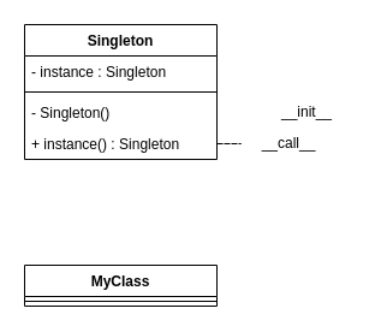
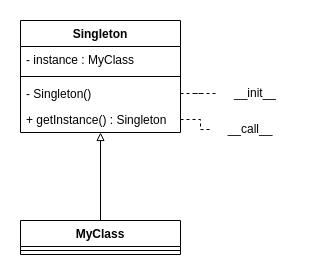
- <mxCell id="6" value="- instance : Singleton" style="text;strokeColor=none;fillColor=none;align=left;verticalAlign=top;spacingLeft=4;spacingRight=4;overflow=hidden;rotatable=0;points=[[0,0.5],[1,0.5]];portConstraint=eastwest;" vertex="1" parent="5"><mxGeometry y="26" width="160" height="26" as="geometry" /></mxCell>
+ <mxCell id="6" value="- instance : MyClass" style="text;strokeColor=none;fillColor=none;align=left;verticalAlign=top;spacingLeft=4;spacingRight=4;overflow=hidden;rotatable=0;points=[[0,0.5],[1,0.5]];portConstraint=eastwest;" vertex="1" parent="5"><mxGeometry y="26" width="160" height="26" as="geometry" /></mxCell>
+ <mxCell id="12" style="edgeStyle=orthogonalEdgeStyle;rounded=0;orthogonalLoop=1;jettySize=auto;html=1;exitX=1;exitY=0.5;exitDx=0;exitDy=0;endArrow=none;endFill=0;dashed=1;" edge="1" parent="1" source="8" target="10"><mxGeometry relative="1" as="geometry" /></mxCell>
- <mxCell id="9" value="+ instance() : Singleton&#10;" style="text;strokeColor=none;fillColor=none;align=left;verticalAlign=top;spacingLeft=4;spacingRight=4;overflow=hidden;rotatable=0;points=[[0,0.5],[1,0.5]];portConstraint=eastwest;" vertex="1" parent="5"><mxGeometry y="86" width="160" height="26" as="geometry" /></mxCell>
+ <mxCell id="9" value="+ getInstance() : Singleton&#10;" style="text;strokeColor=none;fillColor=none;align=left;verticalAlign=top;spacingLeft=4;spacingRight=4;overflow=hidden;rotatable=0;points=[[0,0.5],[1,0.5]];portConstraint=eastwest;" vertex="1" parent="5"><mxGeometry y="86" width="160" height="26" as="geometry" /></mxCell>
- <mxCell id="11" value="__call__" style="text;html=1;strokeColor=none;fillColor=none;align=center;verticalAlign=middle;whiteSpace=wrap;rounded=0;" vertex="1" parent="1"><mxGeometry x="200" y="109" width="80" height="20" as="geometry" /></mxCell>
+ <mxCell id="11" value="__call__" style="text;html=1;strokeColor=none;fillColor=none;align=center;verticalAlign=middle;whiteSpace=wrap;rounded=0;" vertex="1" parent="1"><mxGeometry x="210" y="119" width="80" height="20" as="geometry" /></mxCell>
+ <mxCell id="2" style="edgeStyle=orthogonalEdgeStyle;rounded=0;orthogonalLoop=1;jettySize=auto;html=1;exitX=0.5;exitY=0;exitDx=0;exitDy=0;endArrow=block;endFill=0;" edge="1" parent="1" source="3" target="5"><mxGeometry relative="1" as="geometry" /></mxCell>
